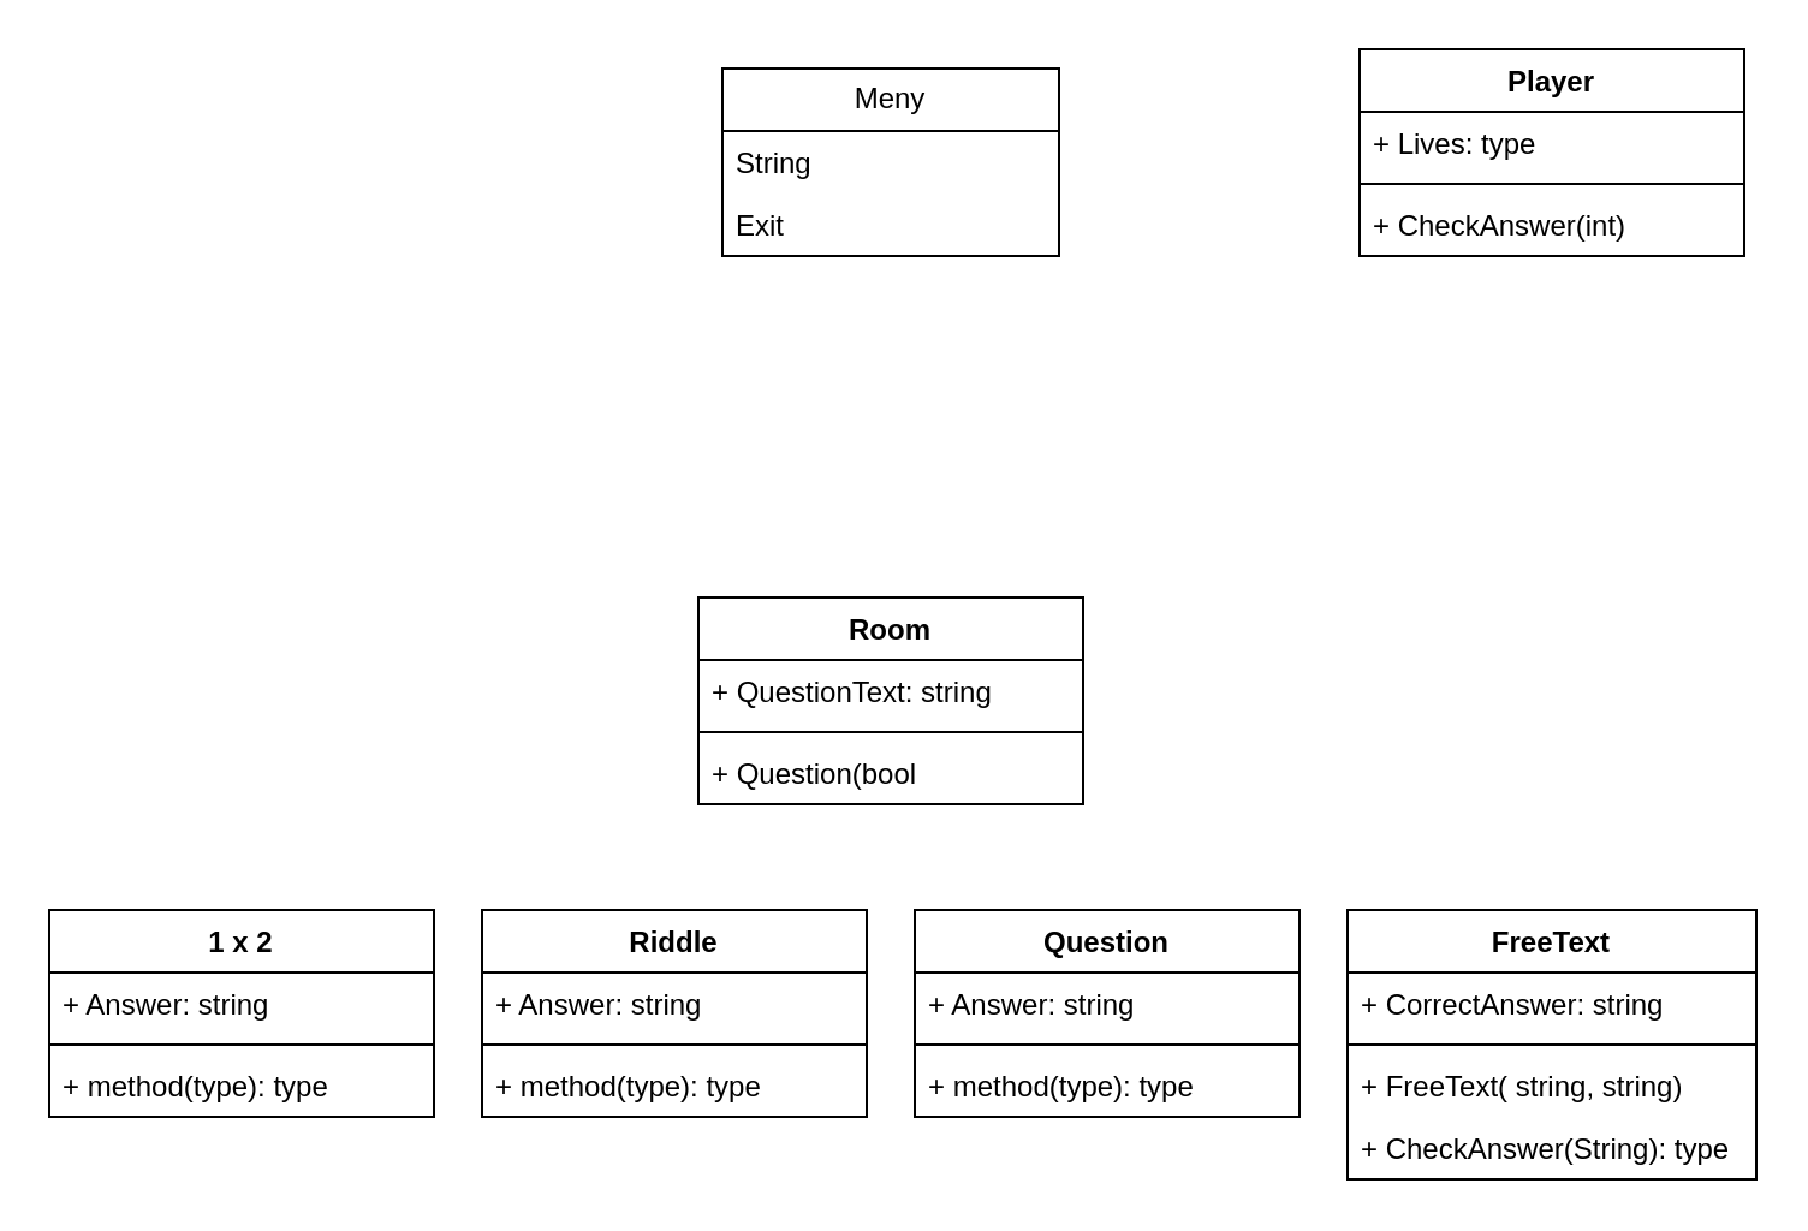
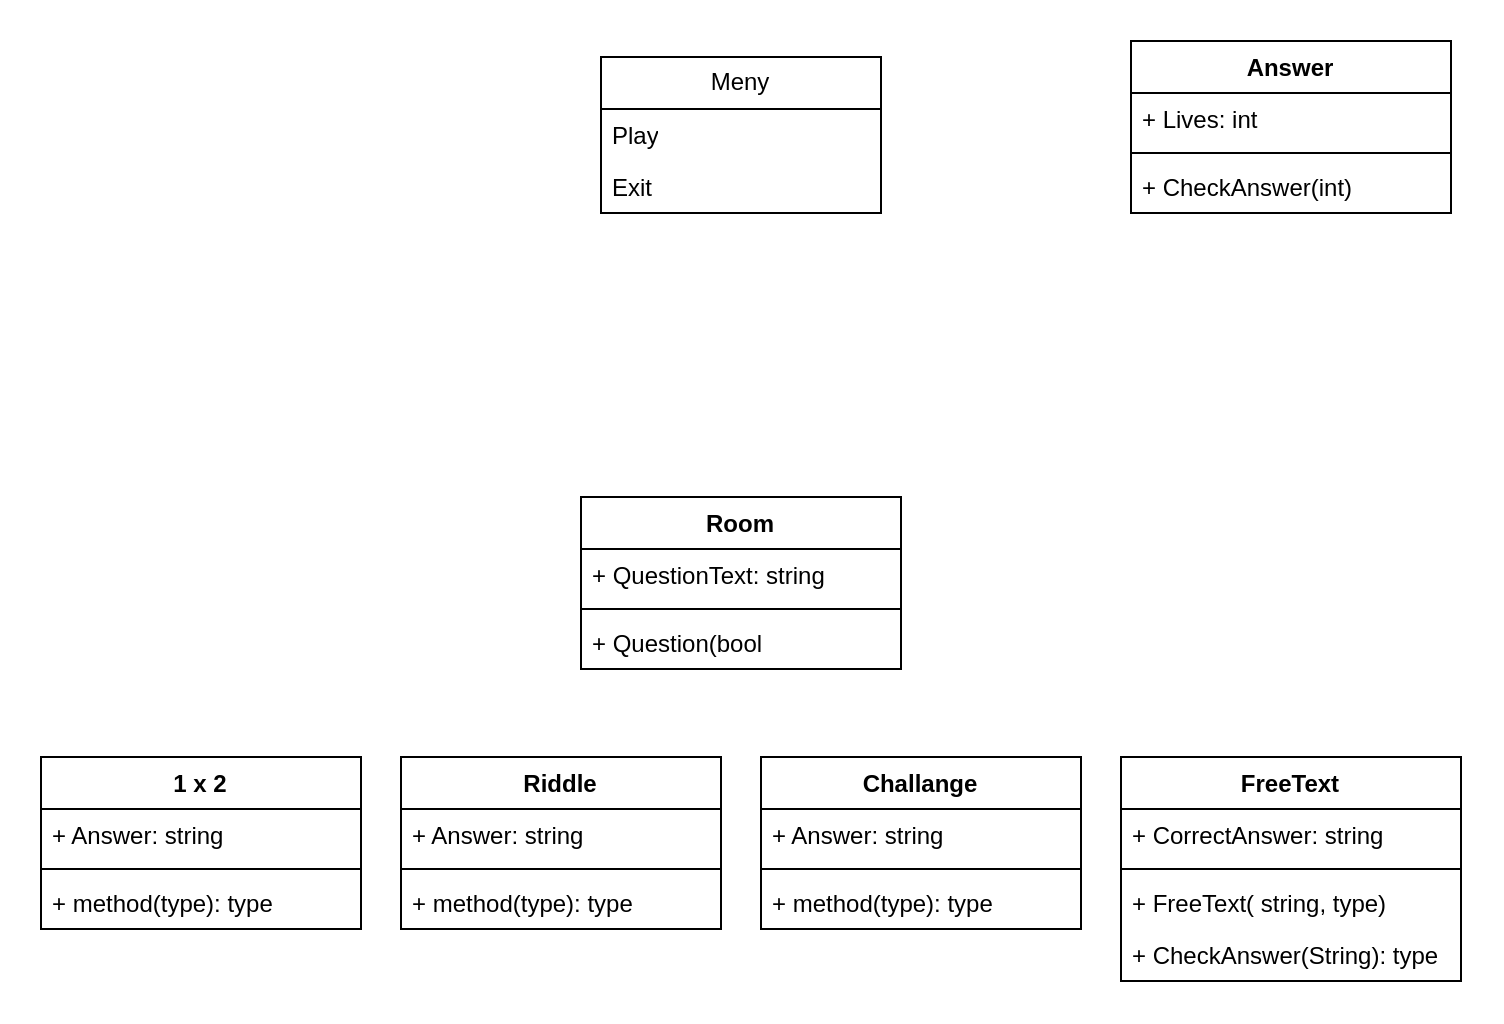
- <mxCell id="23" value="Player" style="swimlane;fontStyle=1;align=center;verticalAlign=top;childLayout=stackLayout;horizontal=1;startSize=26;horizontalStack=0;resizeParent=1;resizeParentMax=0;resizeLast=0;collapsible=1;marginBottom=0;whiteSpace=wrap;html=1;" parent="1" vertex="1"><mxGeometry x="565" y="20" width="160" height="86" as="geometry" /></mxCell>
+ <mxCell id="23" value="Answer" style="swimlane;fontStyle=1;align=center;verticalAlign=top;childLayout=stackLayout;horizontal=1;startSize=26;horizontalStack=0;resizeParent=1;resizeParentMax=0;resizeLast=0;collapsible=1;marginBottom=0;whiteSpace=wrap;html=1;" parent="1" vertex="1"><mxGeometry x="565" y="20" width="160" height="86" as="geometry" /></mxCell>
- <mxCell id="24" value="+ Lives: type" style="text;strokeColor=none;fillColor=none;align=left;verticalAlign=top;spacingLeft=4;spacingRight=4;overflow=hidden;rotatable=0;points=[[0,0.5],[1,0.5]];portConstraint=eastwest;whiteSpace=wrap;html=1;" parent="23" vertex="1"><mxGeometry y="26" width="160" height="26" as="geometry" /></mxCell>
+ <mxCell id="24" value="+ Lives: int" style="text;strokeColor=none;fillColor=none;align=left;verticalAlign=top;spacingLeft=4;spacingRight=4;overflow=hidden;rotatable=0;points=[[0,0.5],[1,0.5]];portConstraint=eastwest;whiteSpace=wrap;html=1;" parent="23" vertex="1"><mxGeometry y="26" width="160" height="26" as="geometry" /></mxCell>
- <mxCell id="28" value="String" style="text;strokeColor=none;fillColor=none;align=left;verticalAlign=top;spacingLeft=4;spacingRight=4;overflow=hidden;rotatable=0;points=[[0,0.5],[1,0.5]];portConstraint=eastwest;whiteSpace=wrap;html=1;" parent="27" vertex="1"><mxGeometry y="26" width="140" height="26" as="geometry" /></mxCell>
+ <mxCell id="28" value="Play" style="text;strokeColor=none;fillColor=none;align=left;verticalAlign=top;spacingLeft=4;spacingRight=4;overflow=hidden;rotatable=0;points=[[0,0.5],[1,0.5]];portConstraint=eastwest;whiteSpace=wrap;html=1;" parent="27" vertex="1"><mxGeometry y="26" width="140" height="26" as="geometry" /></mxCell>
- <mxCell id="14" value="Question" style="swimlane;fontStyle=1;align=center;verticalAlign=top;childLayout=stackLayout;horizontal=1;startSize=26;horizontalStack=0;resizeParent=1;resizeParentMax=0;resizeLast=0;collapsible=1;marginBottom=0;whiteSpace=wrap;html=1;" parent="1" vertex="1"><mxGeometry x="380" y="378" width="160" height="86" as="geometry" /></mxCell>
+ <mxCell id="14" value="Challange" style="swimlane;fontStyle=1;align=center;verticalAlign=top;childLayout=stackLayout;horizontal=1;startSize=26;horizontalStack=0;resizeParent=1;resizeParentMax=0;resizeLast=0;collapsible=1;marginBottom=0;whiteSpace=wrap;html=1;" parent="1" vertex="1"><mxGeometry x="380" y="378" width="160" height="86" as="geometry" /></mxCell>
- <mxCell id="21" value="+ FreeText( string, string)" style="text;strokeColor=none;fillColor=none;align=left;verticalAlign=top;spacingLeft=4;spacingRight=4;overflow=hidden;rotatable=0;points=[[0,0.5],[1,0.5]];portConstraint=eastwest;whiteSpace=wrap;html=1;" parent="18" vertex="1"><mxGeometry y="60" width="170" height="26" as="geometry" /></mxCell>
+ <mxCell id="21" value="+ FreeText( string, type)" style="text;strokeColor=none;fillColor=none;align=left;verticalAlign=top;spacingLeft=4;spacingRight=4;overflow=hidden;rotatable=0;points=[[0,0.5],[1,0.5]];portConstraint=eastwest;whiteSpace=wrap;html=1;" parent="18" vertex="1"><mxGeometry y="60" width="170" height="26" as="geometry" /></mxCell>
